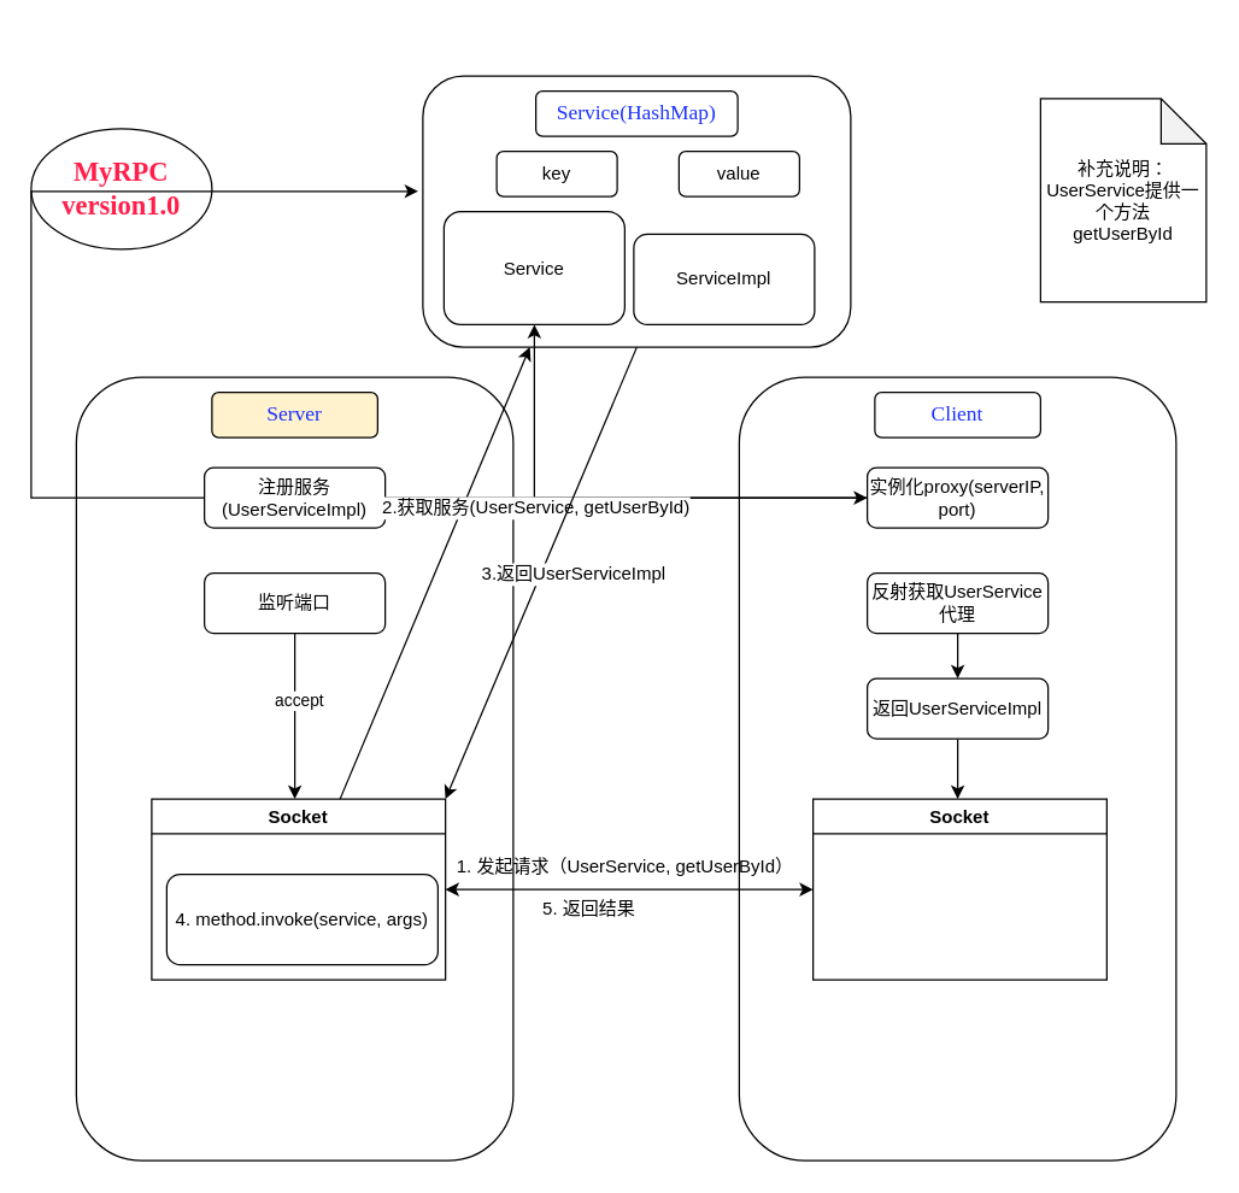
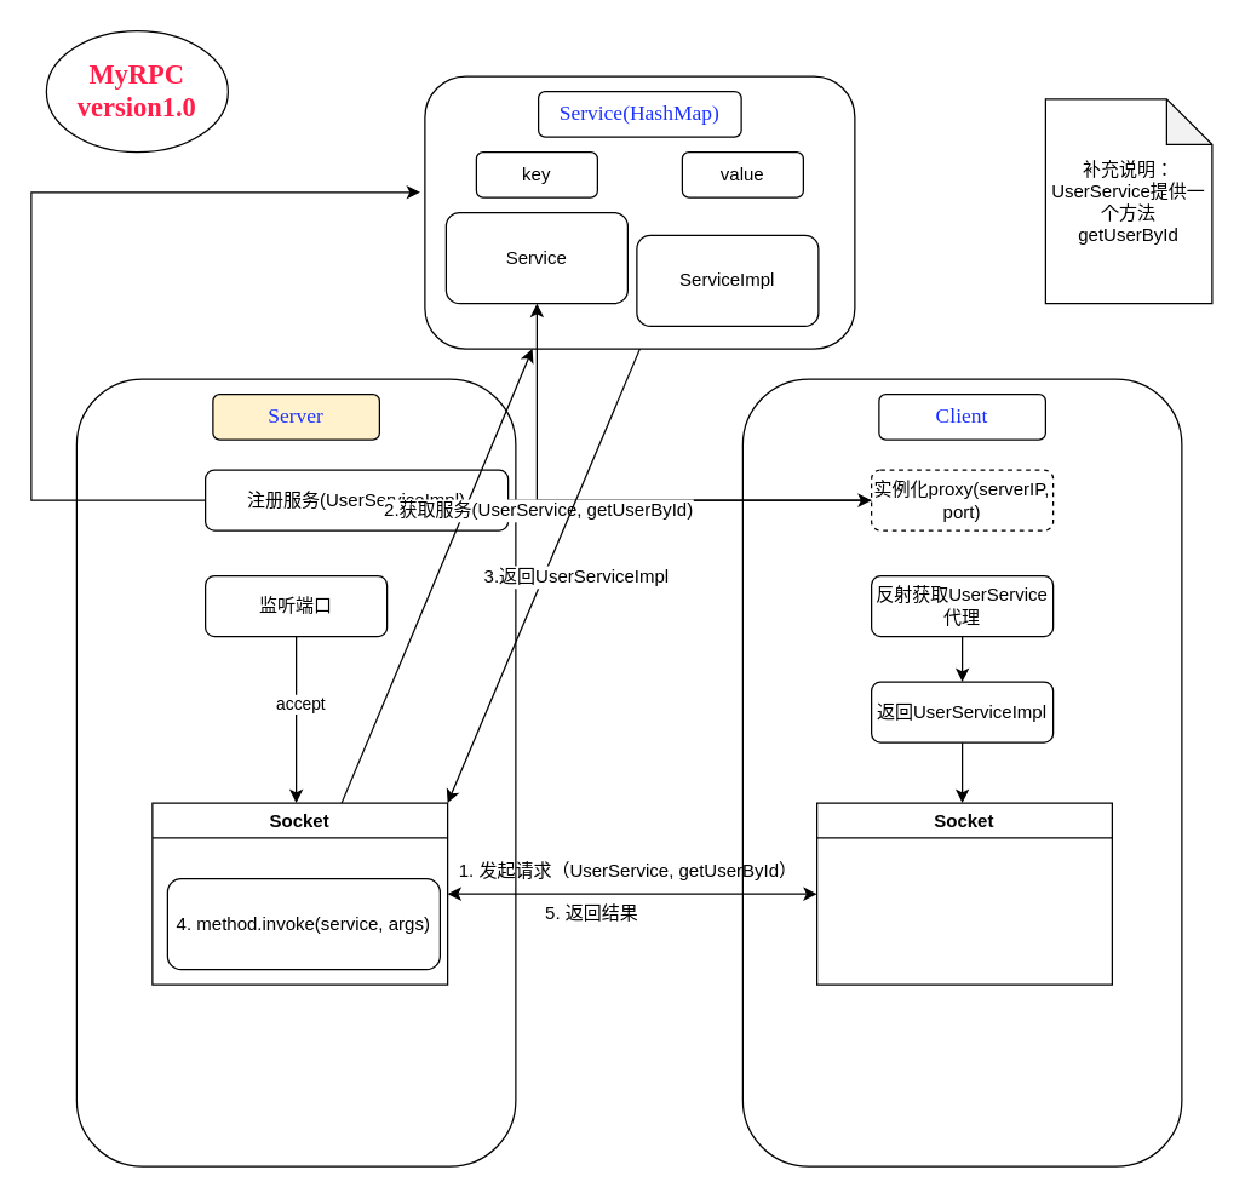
- <mxCell id="6" value="key" style="rounded=1;whiteSpace=wrap;html=1;" vertex="1" parent="1"><mxGeometry x="329" y="100" width="80" height="30" as="geometry" /></mxCell>
+ <mxCell id="6" value="key" style="rounded=1;whiteSpace=wrap;html=1;" vertex="1" parent="1"><mxGeometry x="314" y="100" width="80" height="30" as="geometry" /></mxCell>
- <mxCell id="12" value="&lt;h2&gt;&lt;font color=&quot;#ff1f4b&quot; style=&quot;font-size: 18px;&quot; face=&quot;Comic Sans MS&quot;&gt;MyRPC&lt;br&gt;version1.0&lt;/font&gt;&lt;/h2&gt;" style="ellipse;whiteSpace=wrap;html=1;" vertex="1" parent="1"><mxGeometry x="20" y="85" width="120" height="80" as="geometry" /></mxCell>
+ <mxCell id="12" value="&lt;h2&gt;&lt;font color=&quot;#ff1f4b&quot; style=&quot;font-size: 18px;&quot; face=&quot;Comic Sans MS&quot;&gt;MyRPC&lt;br&gt;version1.0&lt;/font&gt;&lt;/h2&gt;" style="ellipse;whiteSpace=wrap;html=1;" vertex="1" parent="1"><mxGeometry x="30" y="20" width="120" height="80" as="geometry" /></mxCell>
- <mxCell id="4" value="Service" style="rounded=1;whiteSpace=wrap;html=1;" vertex="1" parent="1"><mxGeometry x="294" y="140" width="120" height="75" as="geometry" /></mxCell>
+ <mxCell id="4" value="Service" style="rounded=1;whiteSpace=wrap;html=1;" vertex="1" parent="1"><mxGeometry x="294" y="140" width="120" height="60" as="geometry" /></mxCell>
- <mxCell id="15" value="注册服务(UserServiceImpl)" style="rounded=1;whiteSpace=wrap;html=1;" vertex="1" parent="1"><mxGeometry x="135" y="310" width="120" height="40" as="geometry" /></mxCell>
+ <mxCell id="15" value="注册服务(UserServiceImpl)" style="rounded=1;whiteSpace=wrap;html=1;" vertex="1" parent="1"><mxGeometry x="135" y="310" width="200" height="40" as="geometry" /></mxCell>
- <mxCell id="17" value="实例化proxy(serverIP, port)" style="rounded=1;whiteSpace=wrap;html=1;" vertex="1" parent="1"><mxGeometry x="575" y="310" width="120" height="40" as="geometry" /></mxCell>
+ <mxCell id="17" value="实例化proxy(serverIP, port)" style="rounded=1;whiteSpace=wrap;html=1;dashed=1;" vertex="1" parent="1"><mxGeometry x="575" y="310" width="120" height="40" as="geometry" /></mxCell>
